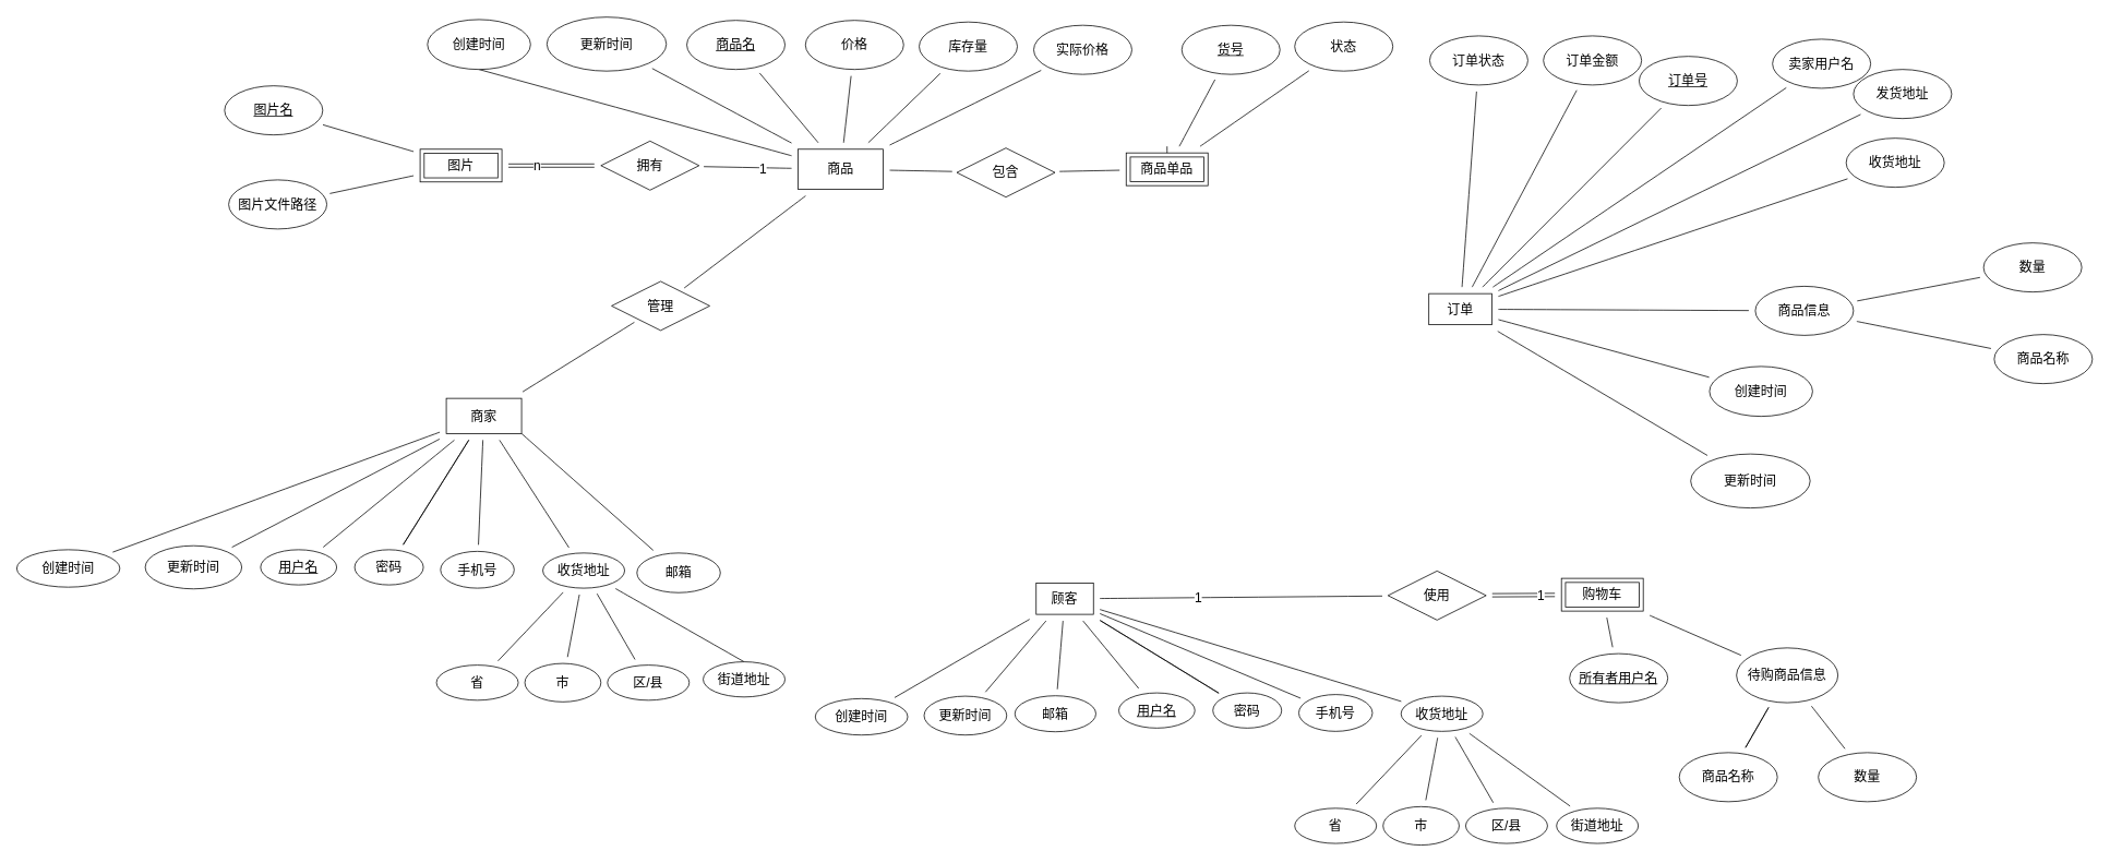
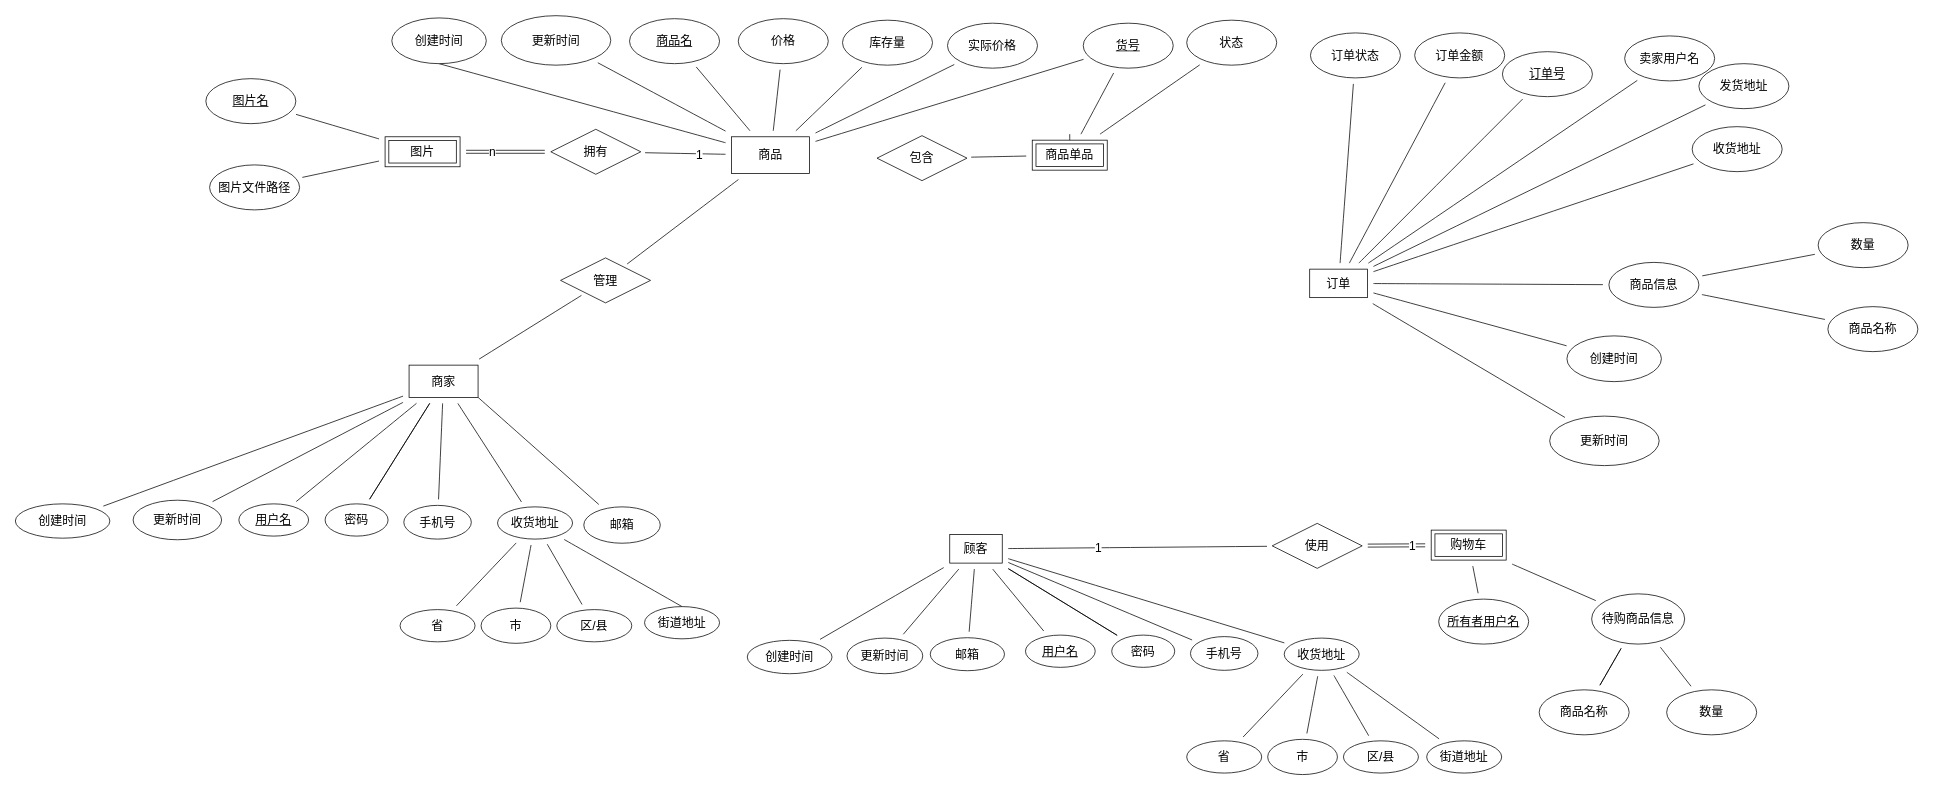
- <mxCell id="38" style="edgeStyle=none;curved=1;rounded=0;orthogonalLoop=1;jettySize=auto;html=1;fontSize=16;endArrow=none;endFill=0;startSize=14;endSize=14;sourcePerimeterSpacing=8;targetPerimeterSpacing=8;" edge="1" parent="1" source="40" target="115"><mxGeometry relative="1" as="geometry" /></mxCell>
+ <mxCell id="38" style="edgeStyle=none;curved=1;rounded=0;orthogonalLoop=1;jettySize=auto;html=1;fontSize=16;endArrow=none;endFill=0;startSize=14;endSize=14;sourcePerimeterSpacing=8;targetPerimeterSpacing=8;" edge="1" parent="1" source="40" target="119"><mxGeometry relative="1" as="geometry" /></mxCell>
